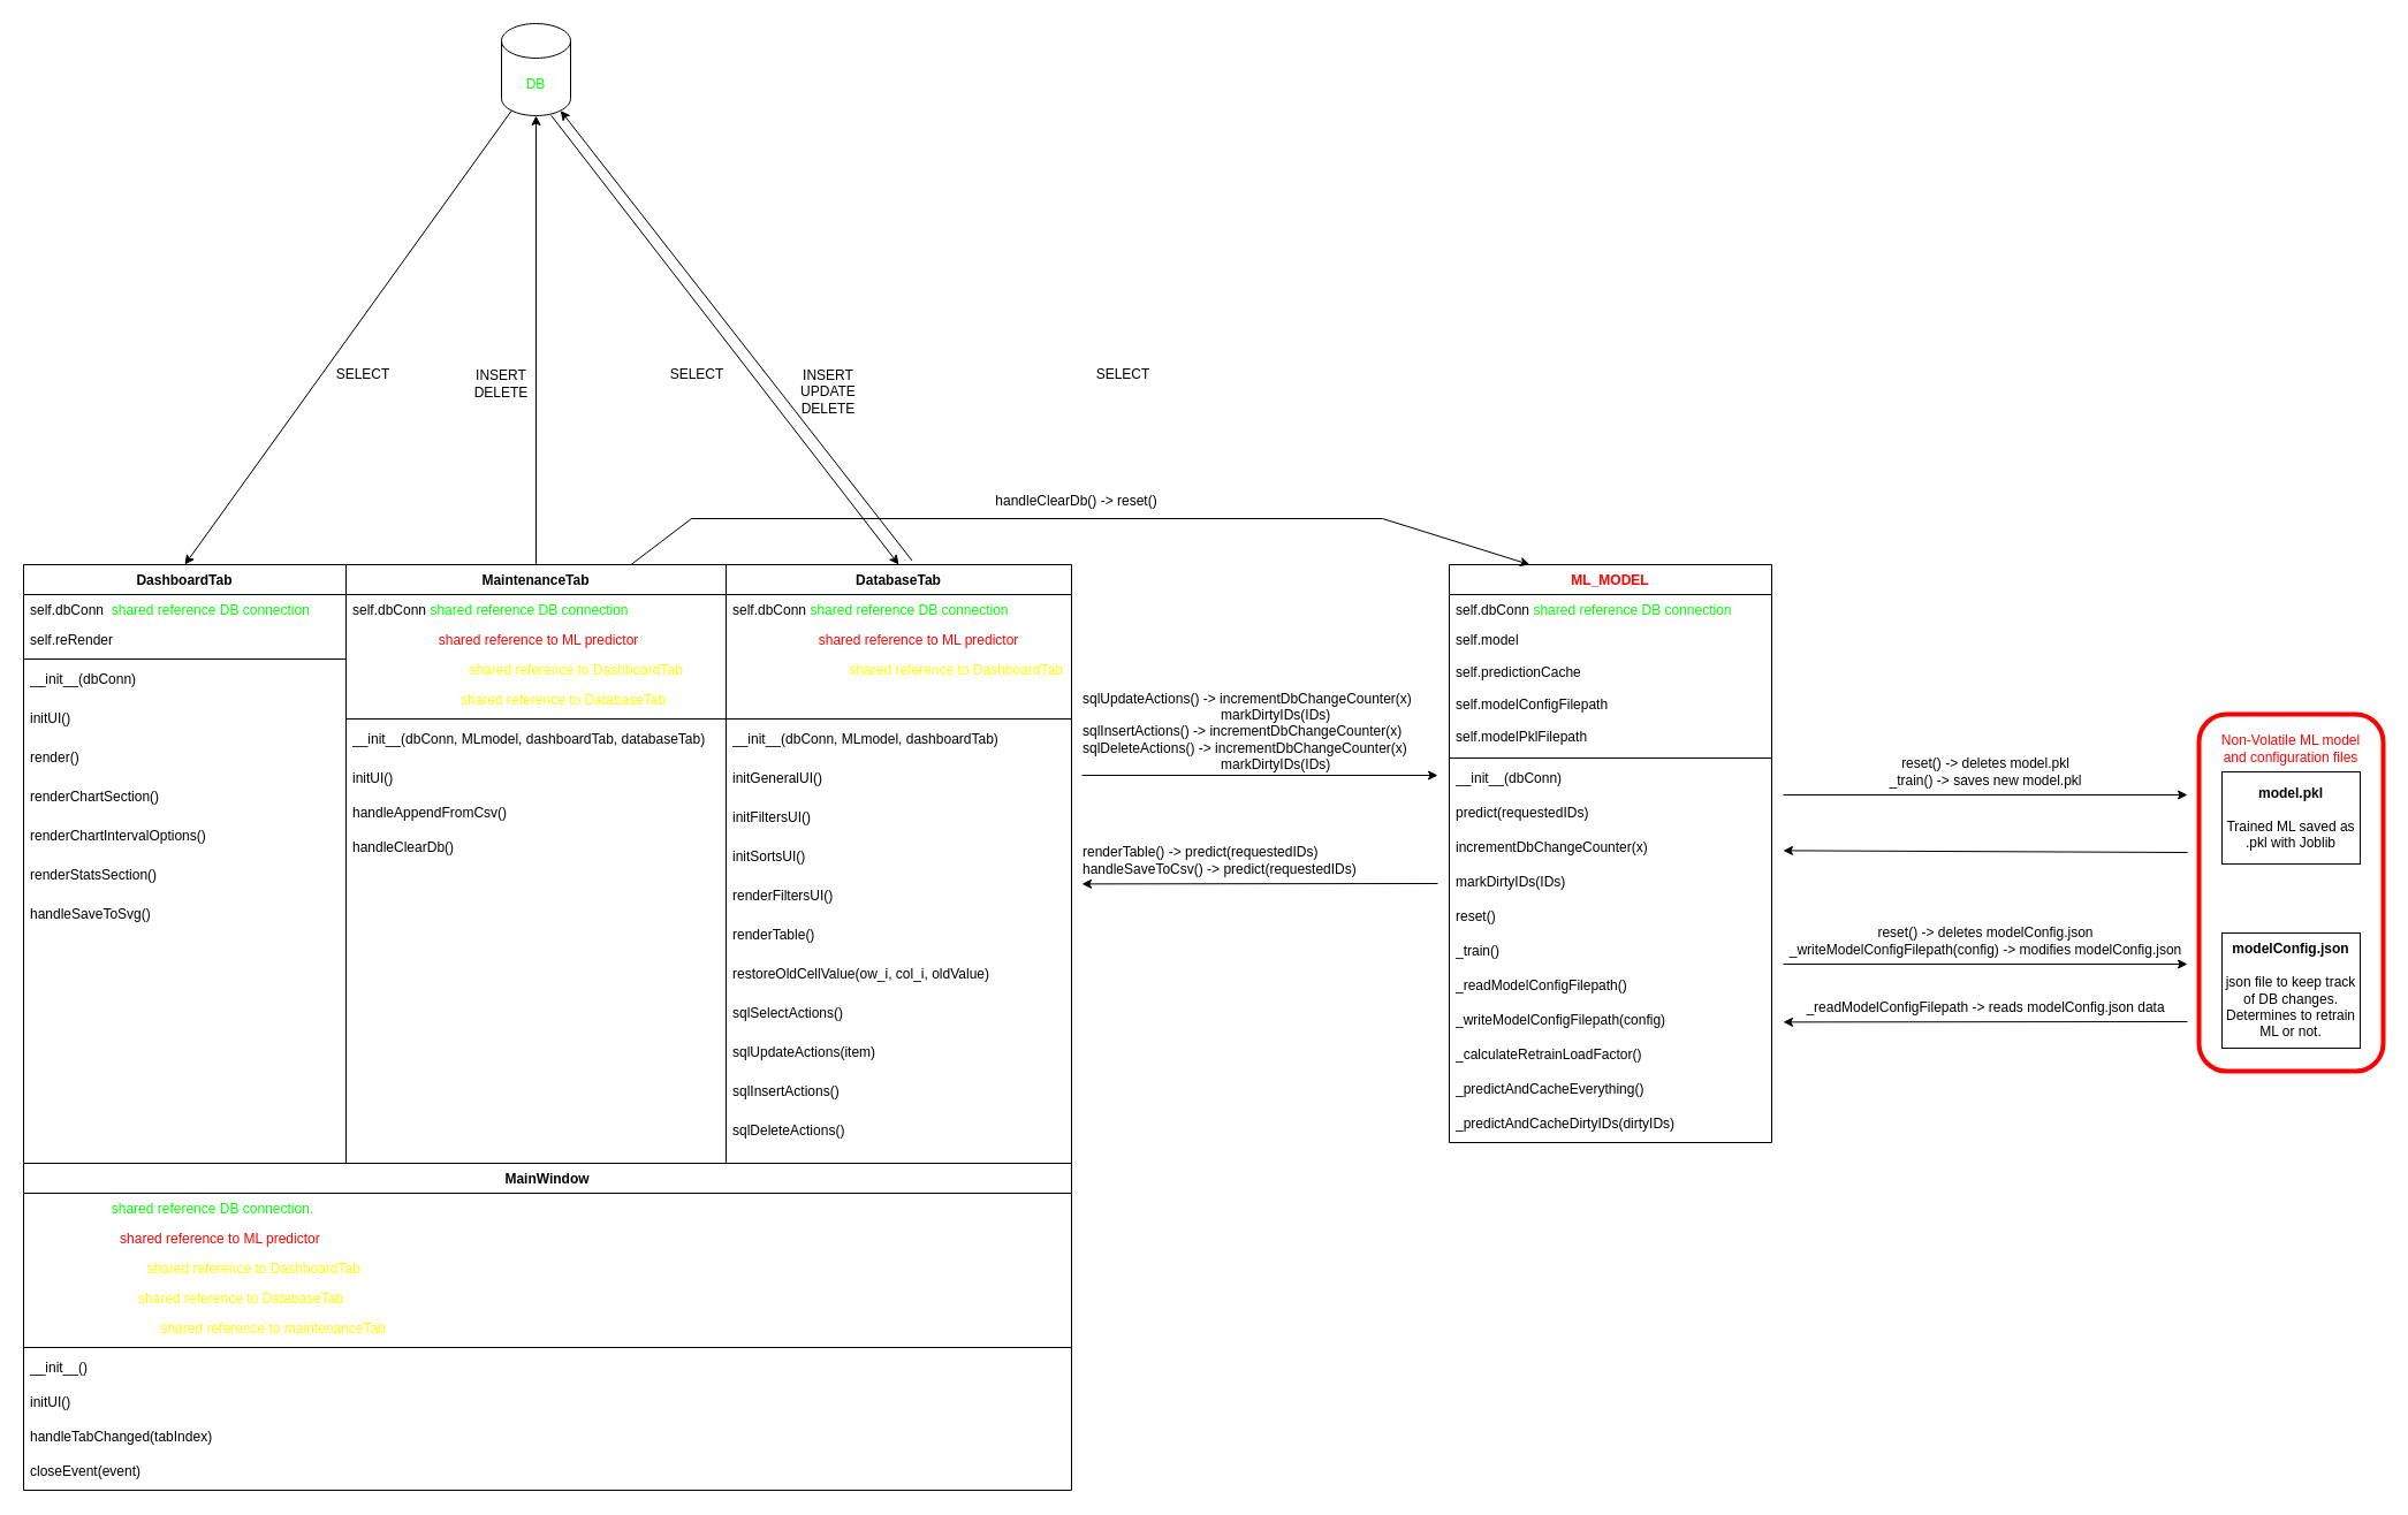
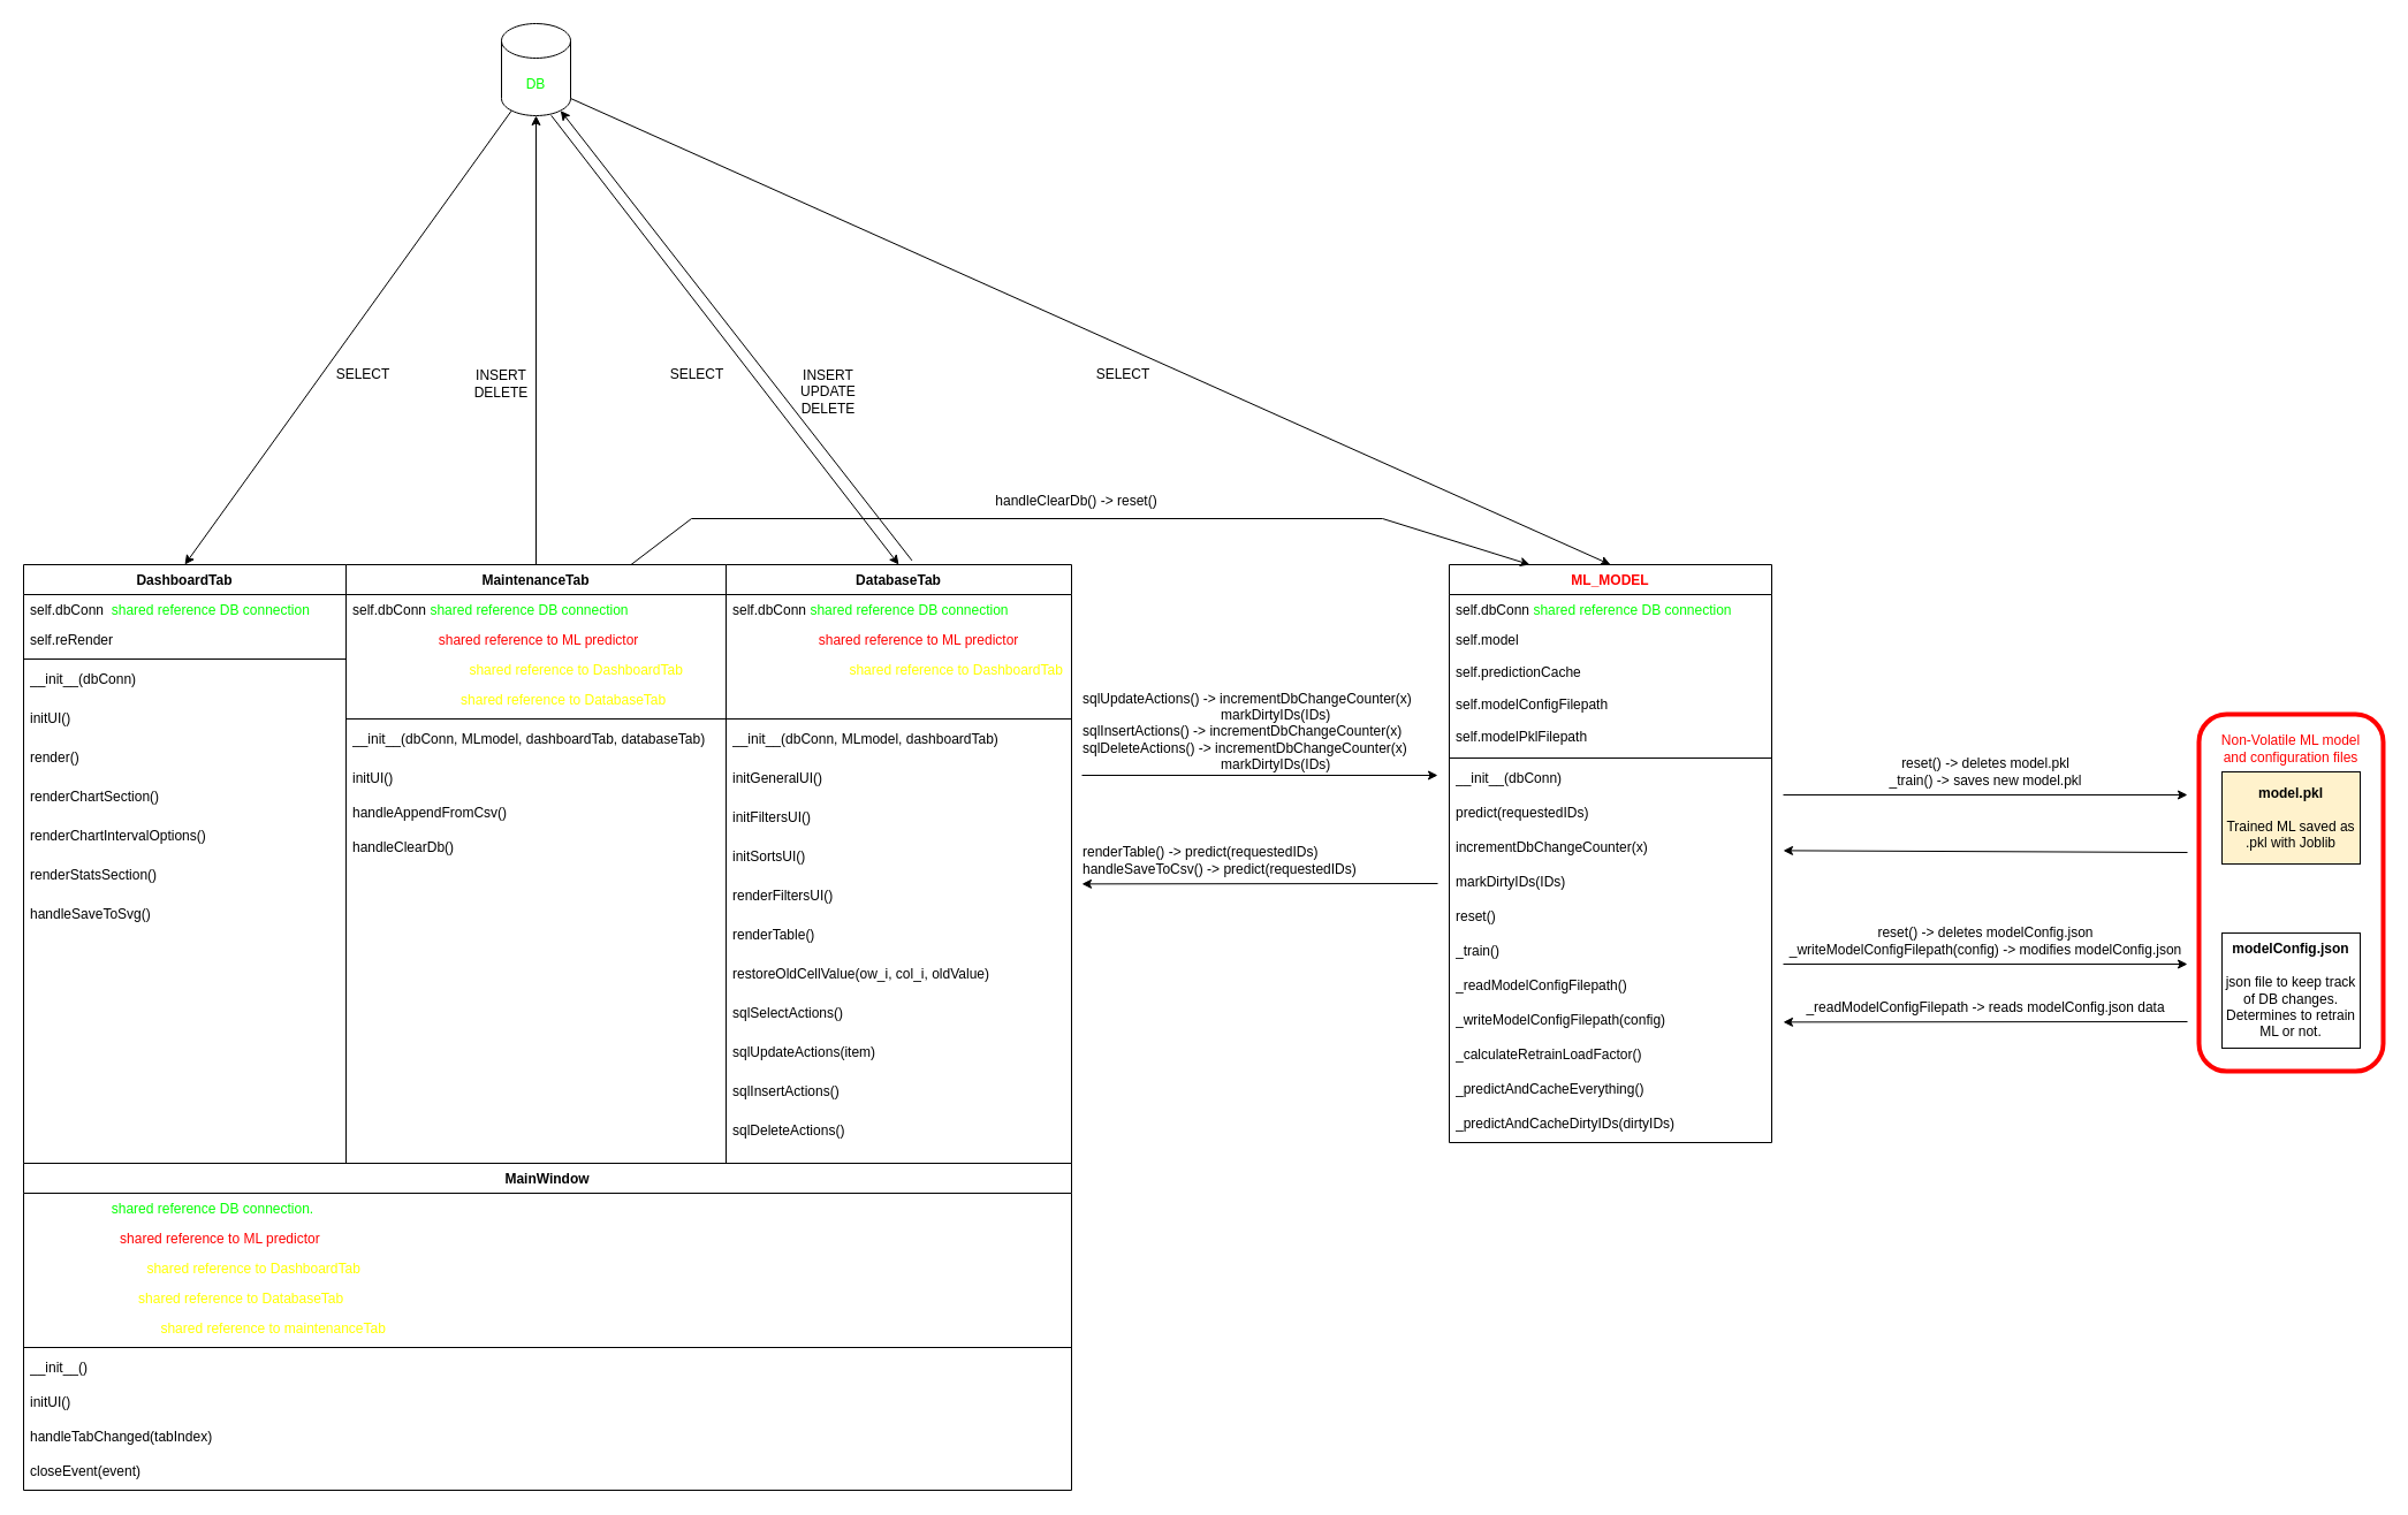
+ <mxCell id="61" value="" style="endArrow=classic;html=1;rounded=0;entryX=0.5;entryY=0;entryDx=0;entryDy=0;exitX=1;exitY=1;exitDx=0;exitDy=-15;exitPerimeter=0;" parent="1" source="59" target="41" edge="1"><mxGeometry width="50" height="50" relative="1" as="geometry"><mxPoint x="1319" y="330" as="sourcePoint" /><mxPoint x="820" y="584" as="targetPoint" /></mxGeometry></mxCell>
- <mxCell id="94" value="&lt;b&gt;model.pkl&lt;/b&gt;&lt;br&gt;&lt;br&gt;Trained ML saved as .pkl with Joblib" style="html=1;whiteSpace=wrap;container=0;" parent="92" vertex="1"><mxGeometry x="20" y="50" width="120" height="80" as="geometry" /></mxCell>
+ <mxCell id="94" value="&lt;b&gt;model.pkl&lt;/b&gt;&lt;br&gt;&lt;br&gt;Trained ML saved as .pkl with Joblib" style="html=1;whiteSpace=wrap;container=0;fillColor=#fff2cc;" parent="92" vertex="1"><mxGeometry x="20" y="50" width="120" height="80" as="geometry" /></mxCell>
